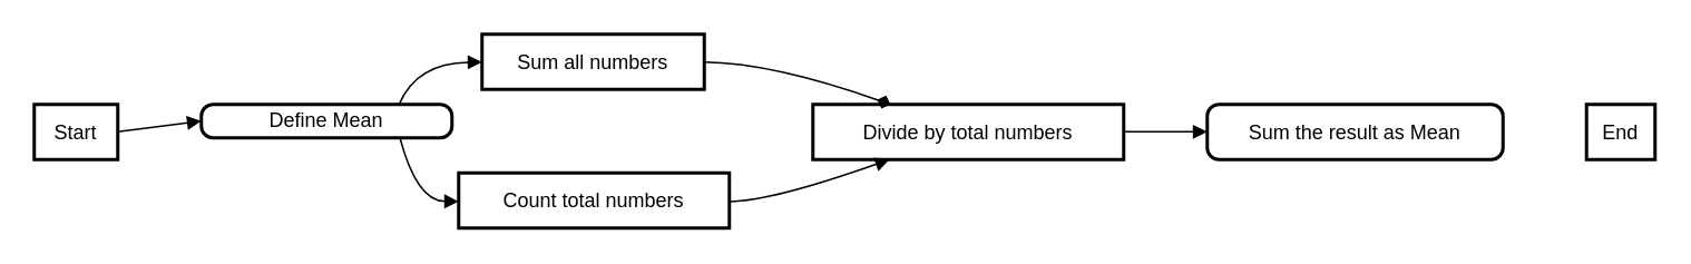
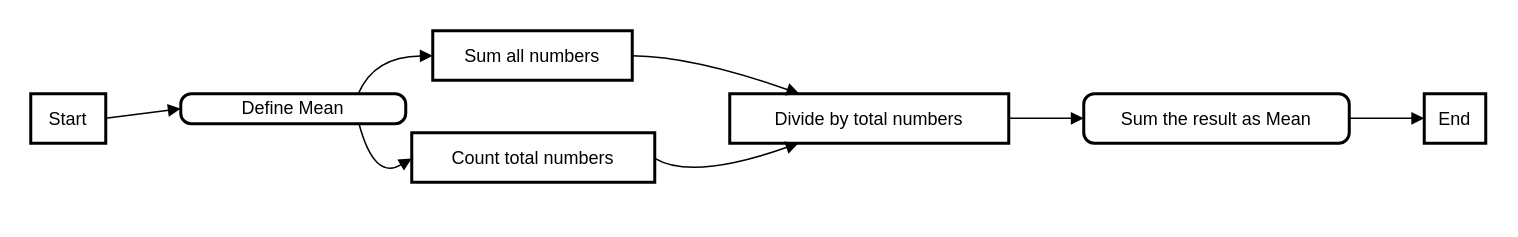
- <mxCell id="12" value="" style="curved=1;startArrow=none;endArrow=diamond;exitX=1.002;exitY=0.506;entryX=0.245;entryY=-0.009;" edge="1" parent="1" source="4" target="6"><mxGeometry relative="1" as="geometry"><Array as="points"><mxPoint x="461" y="37" /></Array></mxGeometry></mxCell>
+ <mxCell id="12" value="" style="curved=1;startArrow=none;endArrow=block;exitX=1.002;exitY=0.506;entryX=0.245;entryY=-0.009;" edge="1" parent="1" source="4" target="6"><mxGeometry relative="1" as="geometry"><Array as="points"><mxPoint x="461" y="37" /></Array></mxGeometry></mxCell>
+ <mxCell id="15" value="" style="curved=1;startArrow=none;endArrow=block;exitX=1.0;exitY=0.497;entryX=-0.002;entryY=0.497;" edge="1" parent="1" source="7" target="8"><mxGeometry relative="1" as="geometry"><Array as="points" /></mxGeometry></mxCell>
- <mxCell id="5" value="Count total numbers" style="whiteSpace=wrap;strokeWidth=2;" vertex="1" parent="1"><mxGeometry x="274" y="103" width="162" height="33" as="geometry" /></mxCell>
+ <mxCell id="5" value="Count total numbers" style="whiteSpace=wrap;strokeWidth=2;" vertex="1" parent="1"><mxGeometry x="274" y="88" width="162" height="33" as="geometry" /></mxCell>
